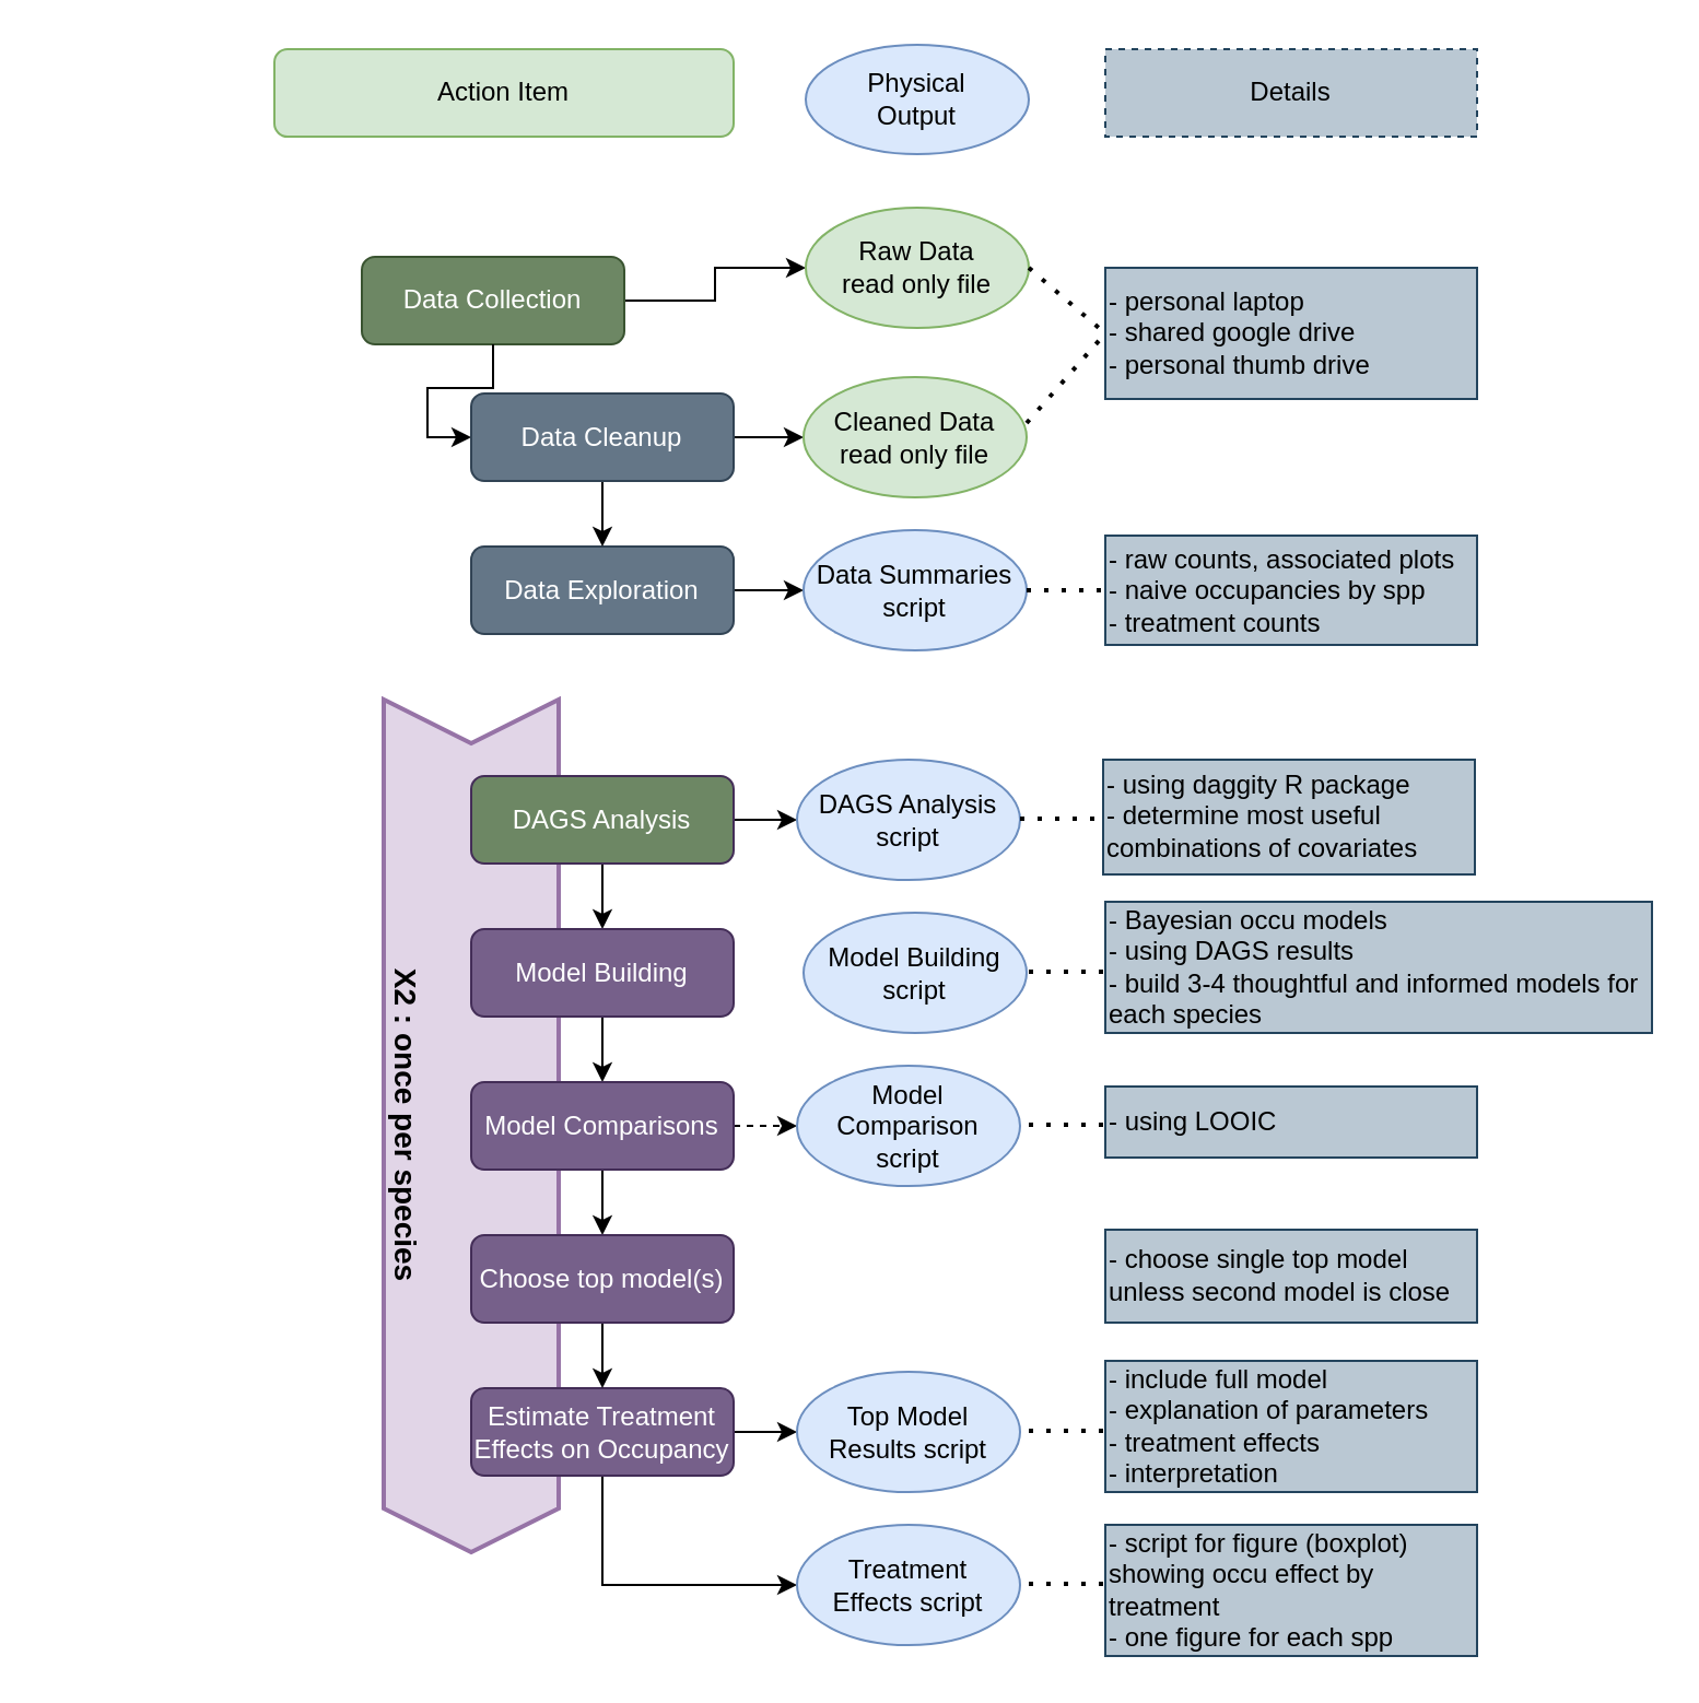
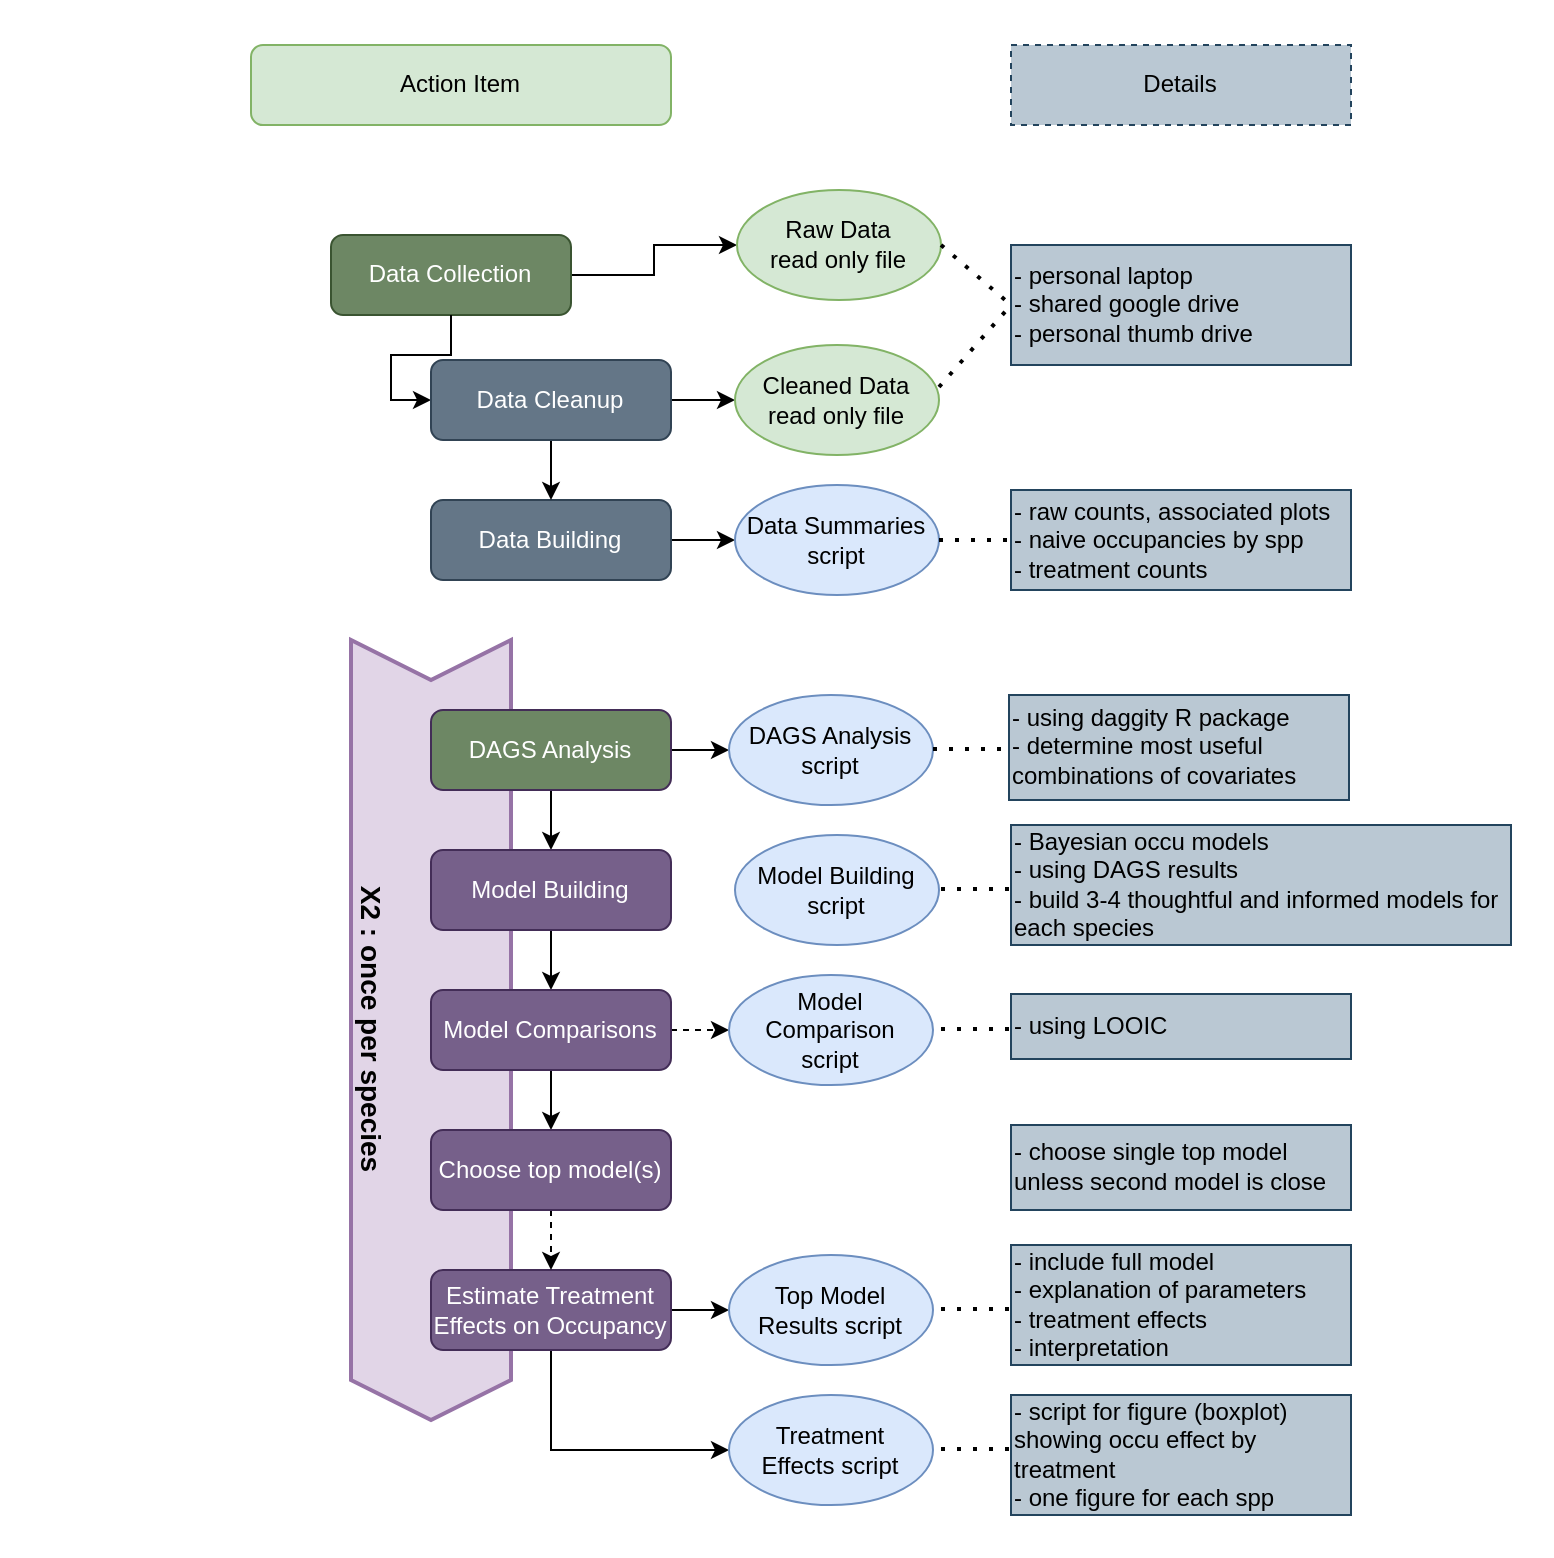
- <mxCell id="33" value="Physical&lt;br&gt;Output" style="ellipse;whiteSpace=wrap;html=1;fillColor=#dae8fc;strokeColor=#6c8ebf;" vertex="1" parent="1"><mxGeometry x="368" y="20" width="102" height="50" as="geometry" /></mxCell>
- <mxCell id="6" value="Data Exploration" style="rounded=1;whiteSpace=wrap;html=1;fillColor=#647687;fontColor=#ffffff;strokeColor=#314354;" vertex="1" parent="1"><mxGeometry x="215" y="249.5" width="120" height="40" as="geometry" /></mxCell>
+ <mxCell id="6" value="Data Building" style="rounded=1;whiteSpace=wrap;html=1;fillColor=#647687;fontColor=#ffffff;strokeColor=#314354;" vertex="1" parent="1"><mxGeometry x="215" y="249.5" width="120" height="40" as="geometry" /></mxCell>
- <mxCell id="22" style="edgeStyle=orthogonalEdgeStyle;rounded=0;orthogonalLoop=1;jettySize=auto;html=1;entryX=0.5;entryY=0;entryDx=0;entryDy=0;exitX=0.5;exitY=1;exitDx=0;exitDy=0;" edge="1" parent="1" source="23" target="21"><mxGeometry relative="1" as="geometry"><mxPoint x="335" y="584.5" as="sourcePoint" /></mxGeometry></mxCell>
+ <mxCell id="22" style="edgeStyle=orthogonalEdgeStyle;rounded=0;orthogonalLoop=1;jettySize=auto;html=1;entryX=0.5;entryY=0;entryDx=0;entryDy=0;exitX=0.5;exitY=1;exitDx=0;exitDy=0;dashed=1;" edge="1" parent="1" source="23" target="21"><mxGeometry relative="1" as="geometry"><mxPoint x="335" y="584.5" as="sourcePoint" /></mxGeometry></mxCell>
